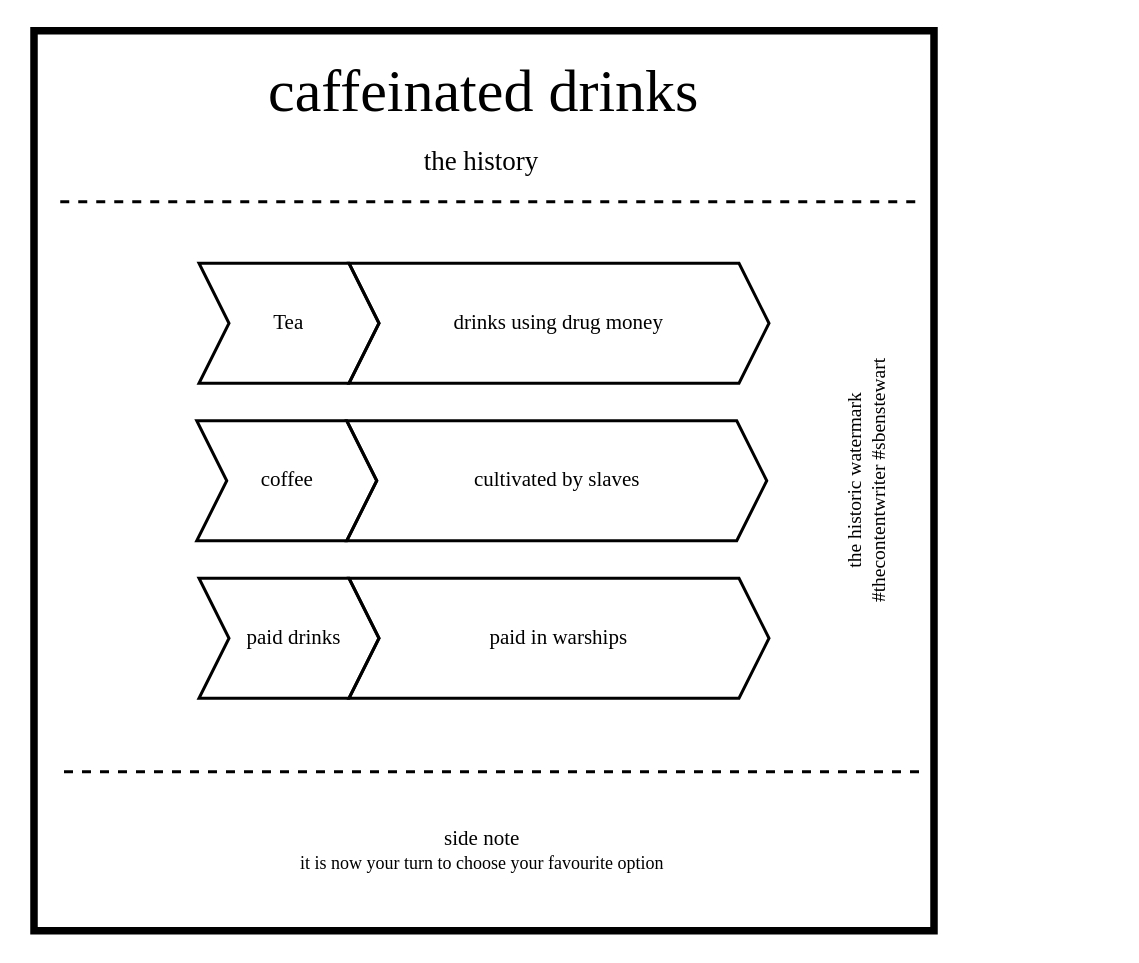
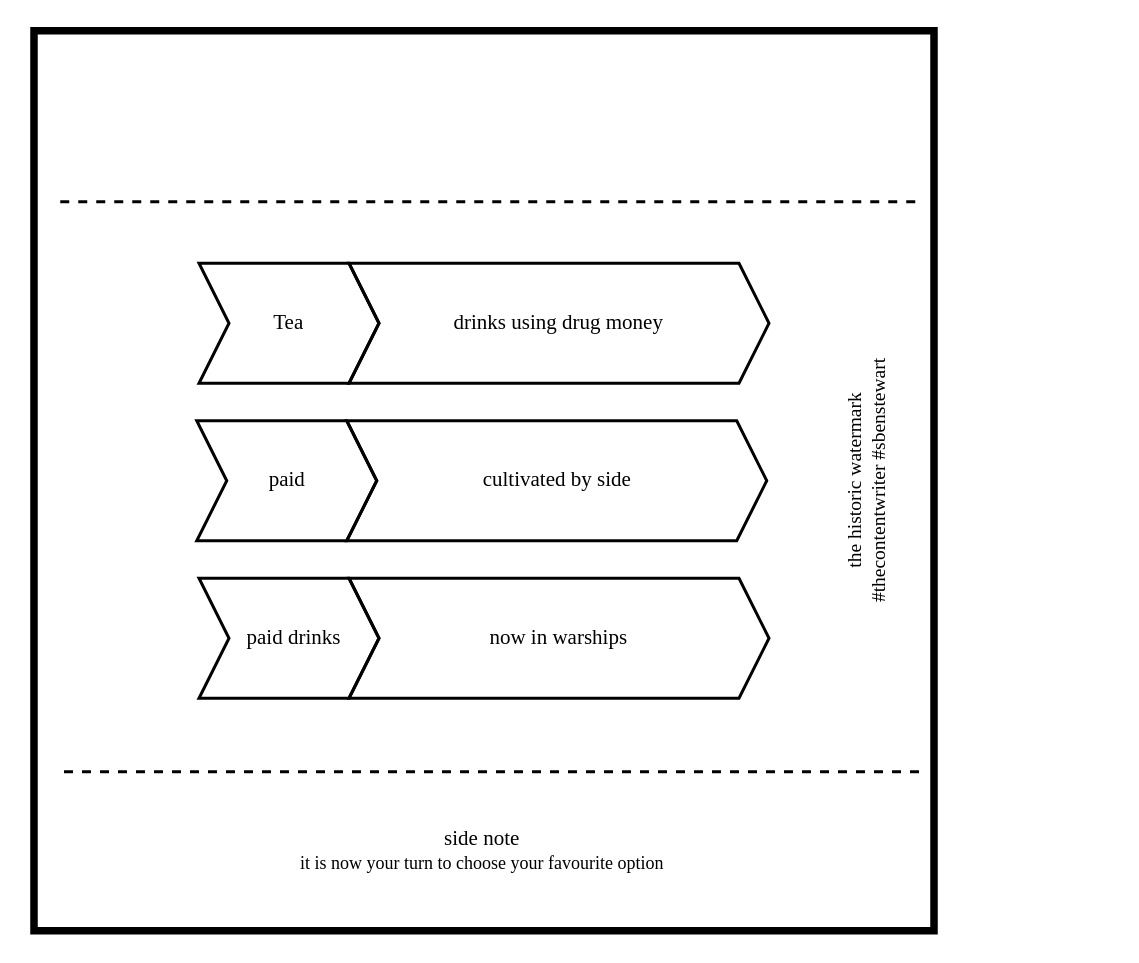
- <mxCell id="3" value="&lt;font&gt;&lt;span style=&quot;font-size: 40px&quot;&gt;caffeinated&amp;nbsp;drinks&lt;/span&gt;&lt;br&gt;&lt;/font&gt;" style="text;html=1;strokeColor=none;fillColor=none;align=center;verticalAlign=middle;whiteSpace=wrap;rounded=0;fontFamily=xkcd;" parent="1" vertex="1"><mxGeometry x="37" y="50" width="570" height="20" as="geometry" /></mxCell>
- <mxCell id="4" value="&lt;font&gt;&lt;span style=&quot;font-size: 18px&quot;&gt;the history&lt;/span&gt;&lt;br&gt;&lt;/font&gt;" style="text;html=1;strokeColor=none;fillColor=none;align=center;verticalAlign=middle;whiteSpace=wrap;rounded=0;fontFamily=xkcd;" parent="1" vertex="1"><mxGeometry x="61.25" y="97" width="518.5" height="20" as="geometry" /></mxCell>
- <mxCell id="12" value="coffee" style="shape=step;perimeter=stepPerimeter;whiteSpace=wrap;html=1;fixedSize=1;fillColor=none;strokeWidth=2;fontFamily=xkcd;fontSize=14;" parent="1" vertex="1"><mxGeometry x="130.5" y="280" width="120" height="80" as="geometry" /></mxCell>
+ <mxCell id="12" value="paid" style="shape=step;perimeter=stepPerimeter;whiteSpace=wrap;html=1;fixedSize=1;fillColor=none;strokeWidth=2;fontFamily=xkcd;fontSize=14;" parent="1" vertex="1"><mxGeometry x="130.5" y="280" width="120" height="80" as="geometry" /></mxCell>
- <mxCell id="13" value="cultivated by slaves" style="shape=step;perimeter=stepPerimeter;whiteSpace=wrap;html=1;fixedSize=1;fillColor=none;strokeWidth=2;fontFamily=xkcd;fontSize=14;" parent="1" vertex="1"><mxGeometry x="230.5" y="280" width="280" height="80" as="geometry" /></mxCell>
+ <mxCell id="13" value="cultivated by side" style="shape=step;perimeter=stepPerimeter;whiteSpace=wrap;html=1;fixedSize=1;fillColor=none;strokeWidth=2;fontFamily=xkcd;fontSize=14;" parent="1" vertex="1"><mxGeometry x="230.5" y="280" width="280" height="80" as="geometry" /></mxCell>
- <mxCell id="15" value="paid in warships" style="shape=step;perimeter=stepPerimeter;whiteSpace=wrap;html=1;fixedSize=1;fillColor=none;strokeWidth=2;fontFamily=xkcd;fontSize=14;" parent="1" vertex="1"><mxGeometry x="232" y="385" width="280" height="80" as="geometry" /></mxCell>
+ <mxCell id="15" value="now in warships" style="shape=step;perimeter=stepPerimeter;whiteSpace=wrap;html=1;fixedSize=1;fillColor=none;strokeWidth=2;fontFamily=xkcd;fontSize=14;" parent="1" vertex="1"><mxGeometry x="232" y="385" width="280" height="80" as="geometry" /></mxCell>
